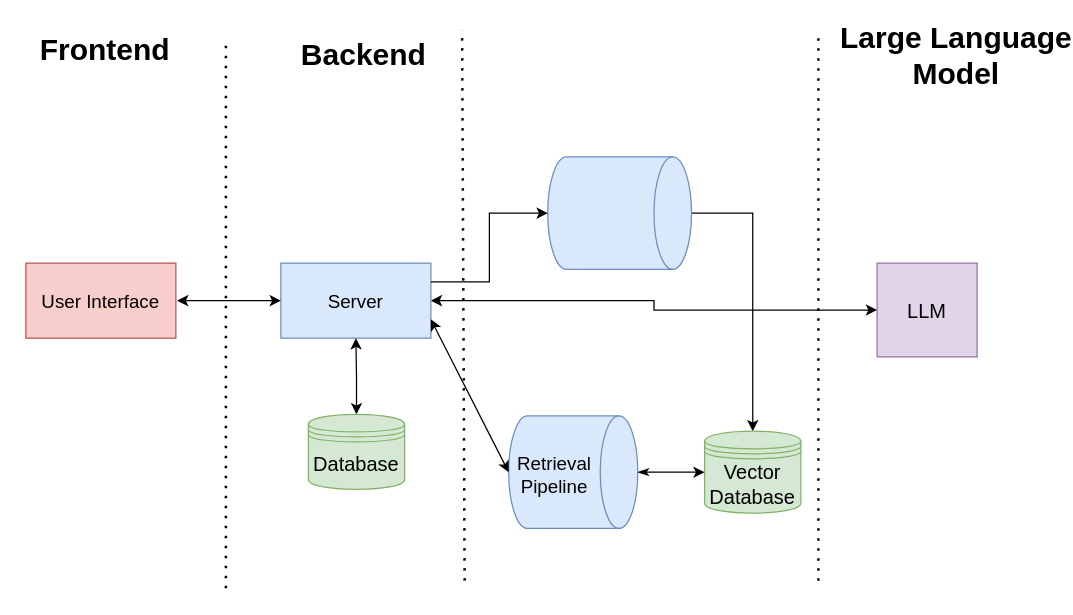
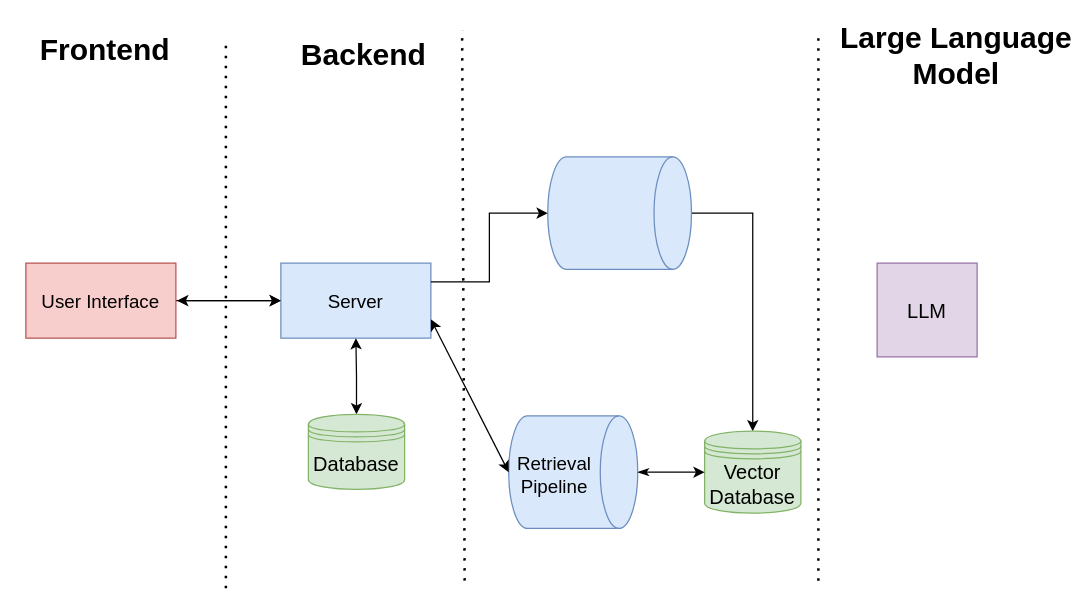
+ <mxCell id="16" value="" style="edgeStyle=orthogonalEdgeStyle;rounded=0;orthogonalLoop=1;jettySize=auto;html=1;" edge="1" parent="1" source="17" target="9"><mxGeometry relative="1" as="geometry" /></mxCell>
- <mxCell id="8" style="edgeStyle=orthogonalEdgeStyle;rounded=0;orthogonalLoop=1;jettySize=auto;html=1;startArrow=classic;startFill=1;" edge="1" parent="1" source="9" target="12"><mxGeometry relative="1" as="geometry" /></mxCell>
